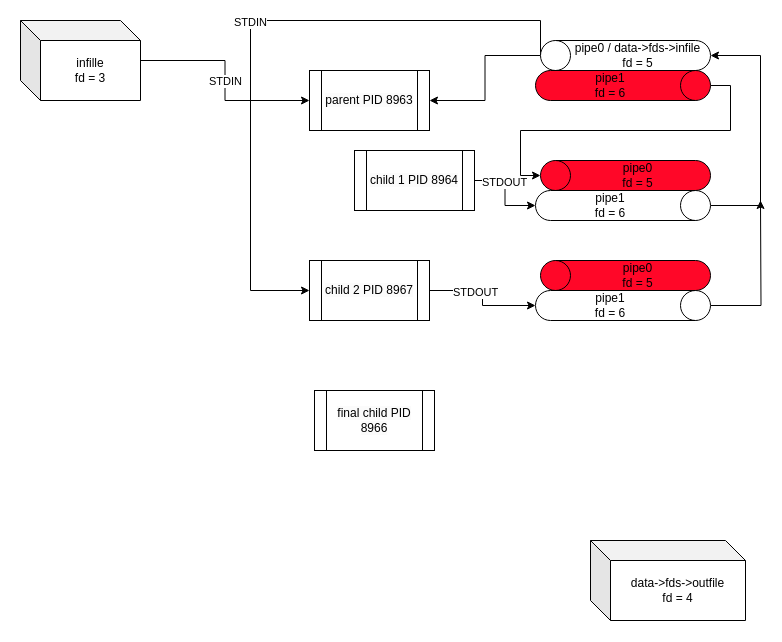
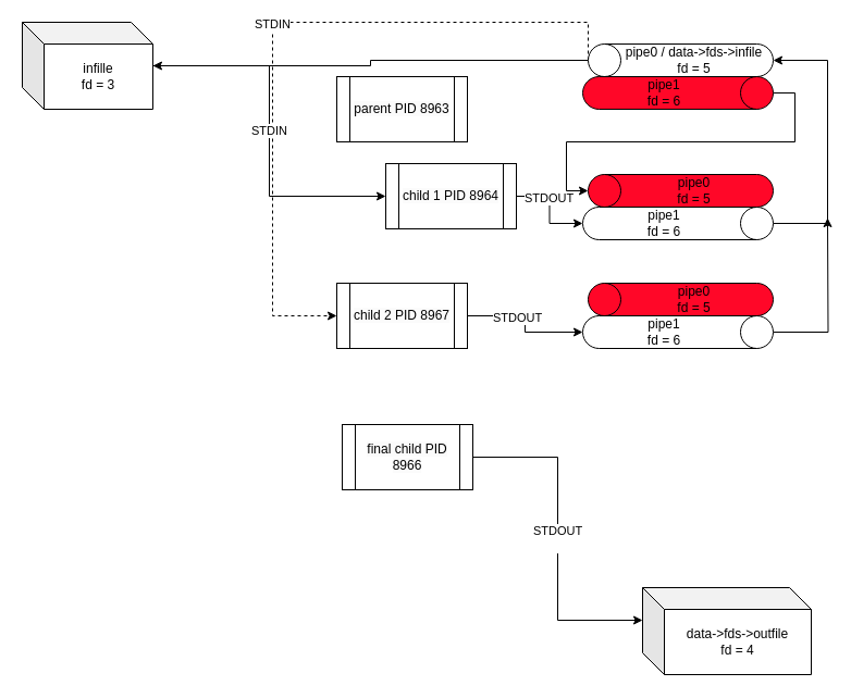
- <mxCell id="5" value="STDIN" style="edgeStyle=orthogonalEdgeStyle;rounded=0;orthogonalLoop=1;jettySize=auto;html=1;" parent="1" source="6" target="10" edge="1"><mxGeometry relative="1" as="geometry" /></mxCell>
+ <mxCell id="5" value="STDIN" style="edgeStyle=orthogonalEdgeStyle;rounded=0;orthogonalLoop=1;jettySize=auto;html=1;entryX=0;entryY=0.5;entryDx=0;entryDy=0;" parent="1" source="6" target="11" edge="1"><mxGeometry relative="1" as="geometry" /></mxCell>
- <mxCell id="2" style="edgeStyle=orthogonalEdgeStyle;rounded=0;orthogonalLoop=1;jettySize=auto;html=1;entryX=1;entryY=0.5;entryDx=0;entryDy=0;" parent="1" source="4" target="10" edge="1"><mxGeometry relative="1" as="geometry" /></mxCell>
+ <mxCell id="2" style="edgeStyle=orthogonalEdgeStyle;rounded=0;orthogonalLoop=1;jettySize=auto;html=1;" parent="1" source="4" target="6" edge="1"><mxGeometry relative="1" as="geometry" /></mxCell>
- <mxCell id="3" value="STDIN" style="edgeStyle=orthogonalEdgeStyle;rounded=0;orthogonalLoop=1;jettySize=auto;html=1;entryX=0;entryY=0.5;entryDx=0;entryDy=0;exitX=0.5;exitY=0;exitDx=0;exitDy=0;exitPerimeter=0;" parent="1" source="4" target="12" edge="1"><mxGeometry relative="1" as="geometry"><mxPoint x="260" y="390" as="targetPoint" /><Array as="points"><mxPoint x="540" y="20" /><mxPoint x="250" y="20" /><mxPoint x="250" y="290" /></Array></mxGeometry></mxCell>
+ <mxCell id="3" value="STDIN" style="edgeStyle=orthogonalEdgeStyle;rounded=0;orthogonalLoop=1;jettySize=auto;html=1;entryX=0;entryY=0.5;entryDx=0;entryDy=0;exitX=0.5;exitY=0;exitDx=0;exitDy=0;exitPerimeter=0;dashed=1;" parent="1" source="4" target="12" edge="1"><mxGeometry relative="1" as="geometry"><mxPoint x="260" y="390" as="targetPoint" /><Array as="points"><mxPoint x="540" y="20" /><mxPoint x="250" y="20" /><mxPoint x="250" y="290" /></Array></mxGeometry></mxCell>
+ <mxCell id="19" value="STDOUT&lt;div&gt;&lt;br&gt;&lt;/div&gt;" style="edgeStyle=orthogonalEdgeStyle;rounded=0;orthogonalLoop=1;jettySize=auto;html=1;entryX=0;entryY=0;entryDx=0;entryDy=30;entryPerimeter=0;" parent="1" source="13" target="7" edge="1"><mxGeometry relative="1" as="geometry" /></mxCell>
